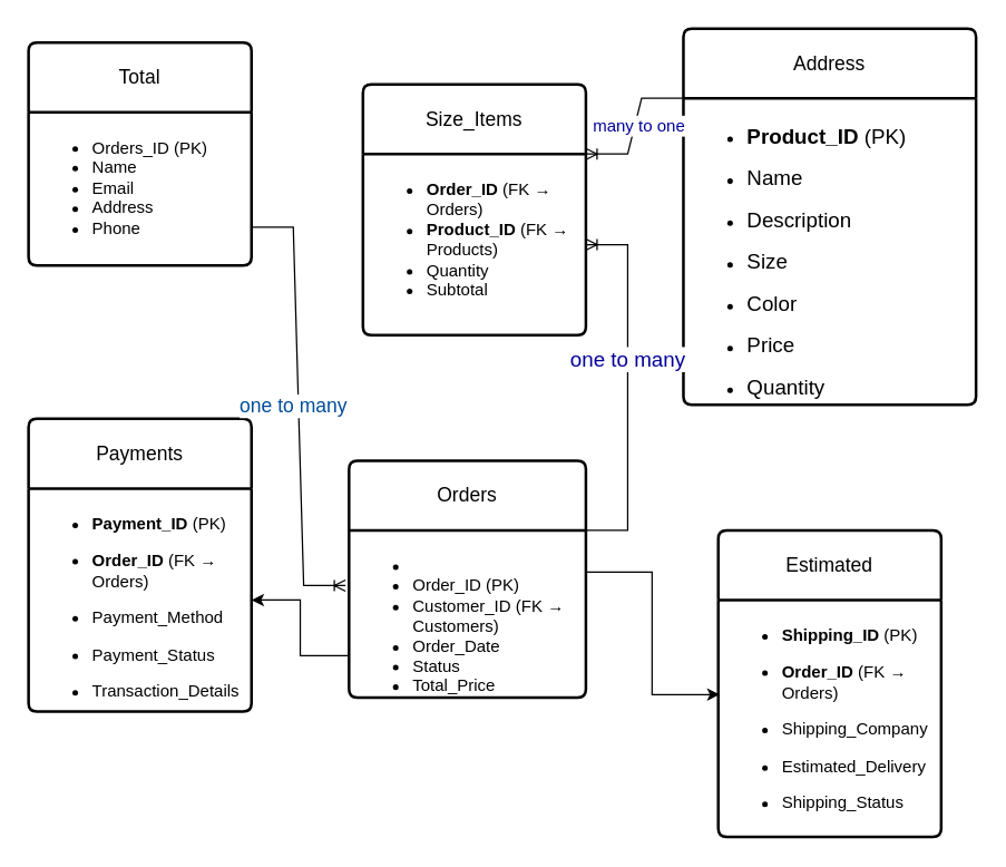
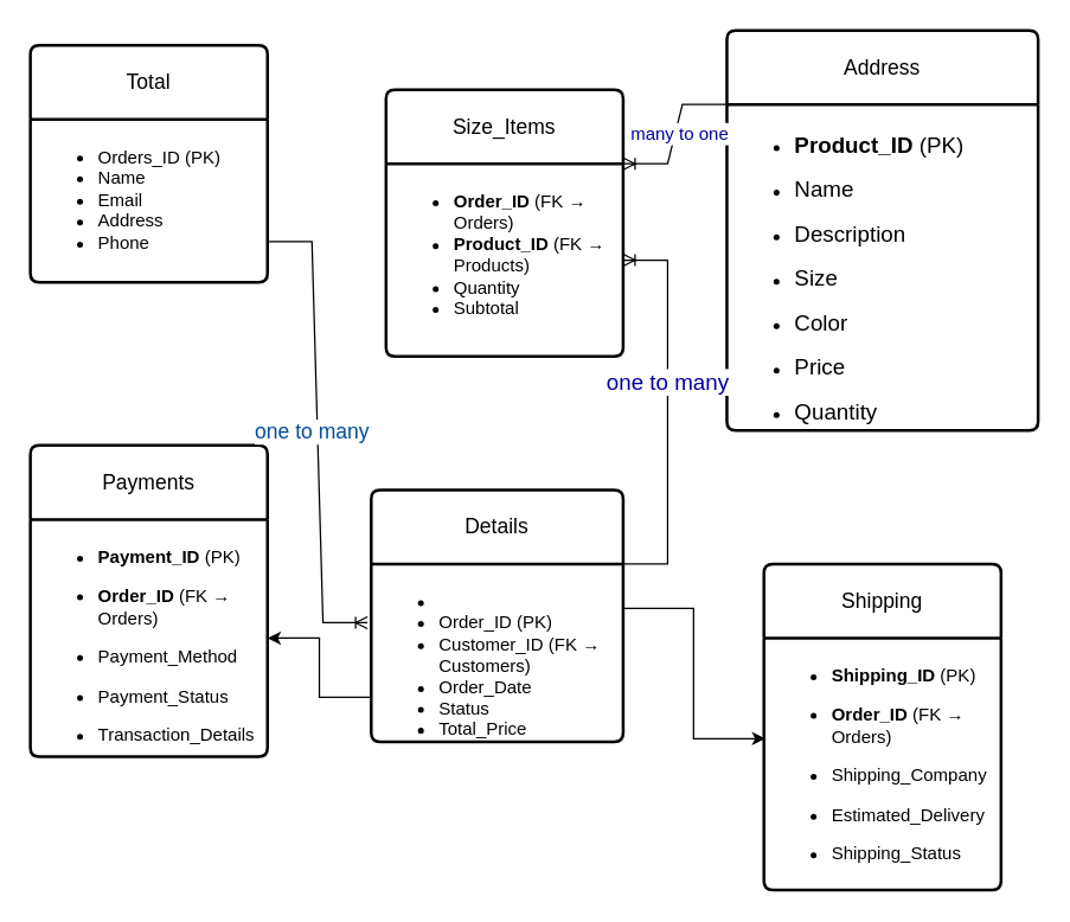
- <mxCell id="5" value="Orders" style="swimlane;childLayout=stackLayout;horizontal=1;startSize=50;horizontalStack=0;rounded=1;fontSize=14;fontStyle=0;strokeWidth=2;resizeParent=0;resizeLast=1;shadow=0;dashed=0;align=center;arcSize=4;whiteSpace=wrap;html=1;" vertex="1" parent="1"><mxGeometry x="250" y="330" width="170" height="170" as="geometry" /></mxCell>
+ <mxCell id="5" value="Details" style="swimlane;childLayout=stackLayout;horizontal=1;startSize=50;horizontalStack=0;rounded=1;fontSize=14;fontStyle=0;strokeWidth=2;resizeParent=0;resizeLast=1;shadow=0;dashed=0;align=center;arcSize=4;whiteSpace=wrap;html=1;" vertex="1" parent="1"><mxGeometry x="250" y="330" width="170" height="170" as="geometry" /></mxCell>
- <mxCell id="13" value="Estimated" style="swimlane;childLayout=stackLayout;horizontal=1;startSize=50;horizontalStack=0;rounded=1;fontSize=14;fontStyle=0;strokeWidth=2;resizeParent=0;resizeLast=1;shadow=0;dashed=0;align=center;arcSize=4;whiteSpace=wrap;html=1;" vertex="1" parent="1"><mxGeometry x="515" y="380" width="160" height="220" as="geometry" /></mxCell>
+ <mxCell id="13" value="Shipping" style="swimlane;childLayout=stackLayout;horizontal=1;startSize=50;horizontalStack=0;rounded=1;fontSize=14;fontStyle=0;strokeWidth=2;resizeParent=0;resizeLast=1;shadow=0;dashed=0;align=center;arcSize=4;whiteSpace=wrap;html=1;" vertex="1" parent="1"><mxGeometry x="515" y="380" width="160" height="220" as="geometry" /></mxCell>
